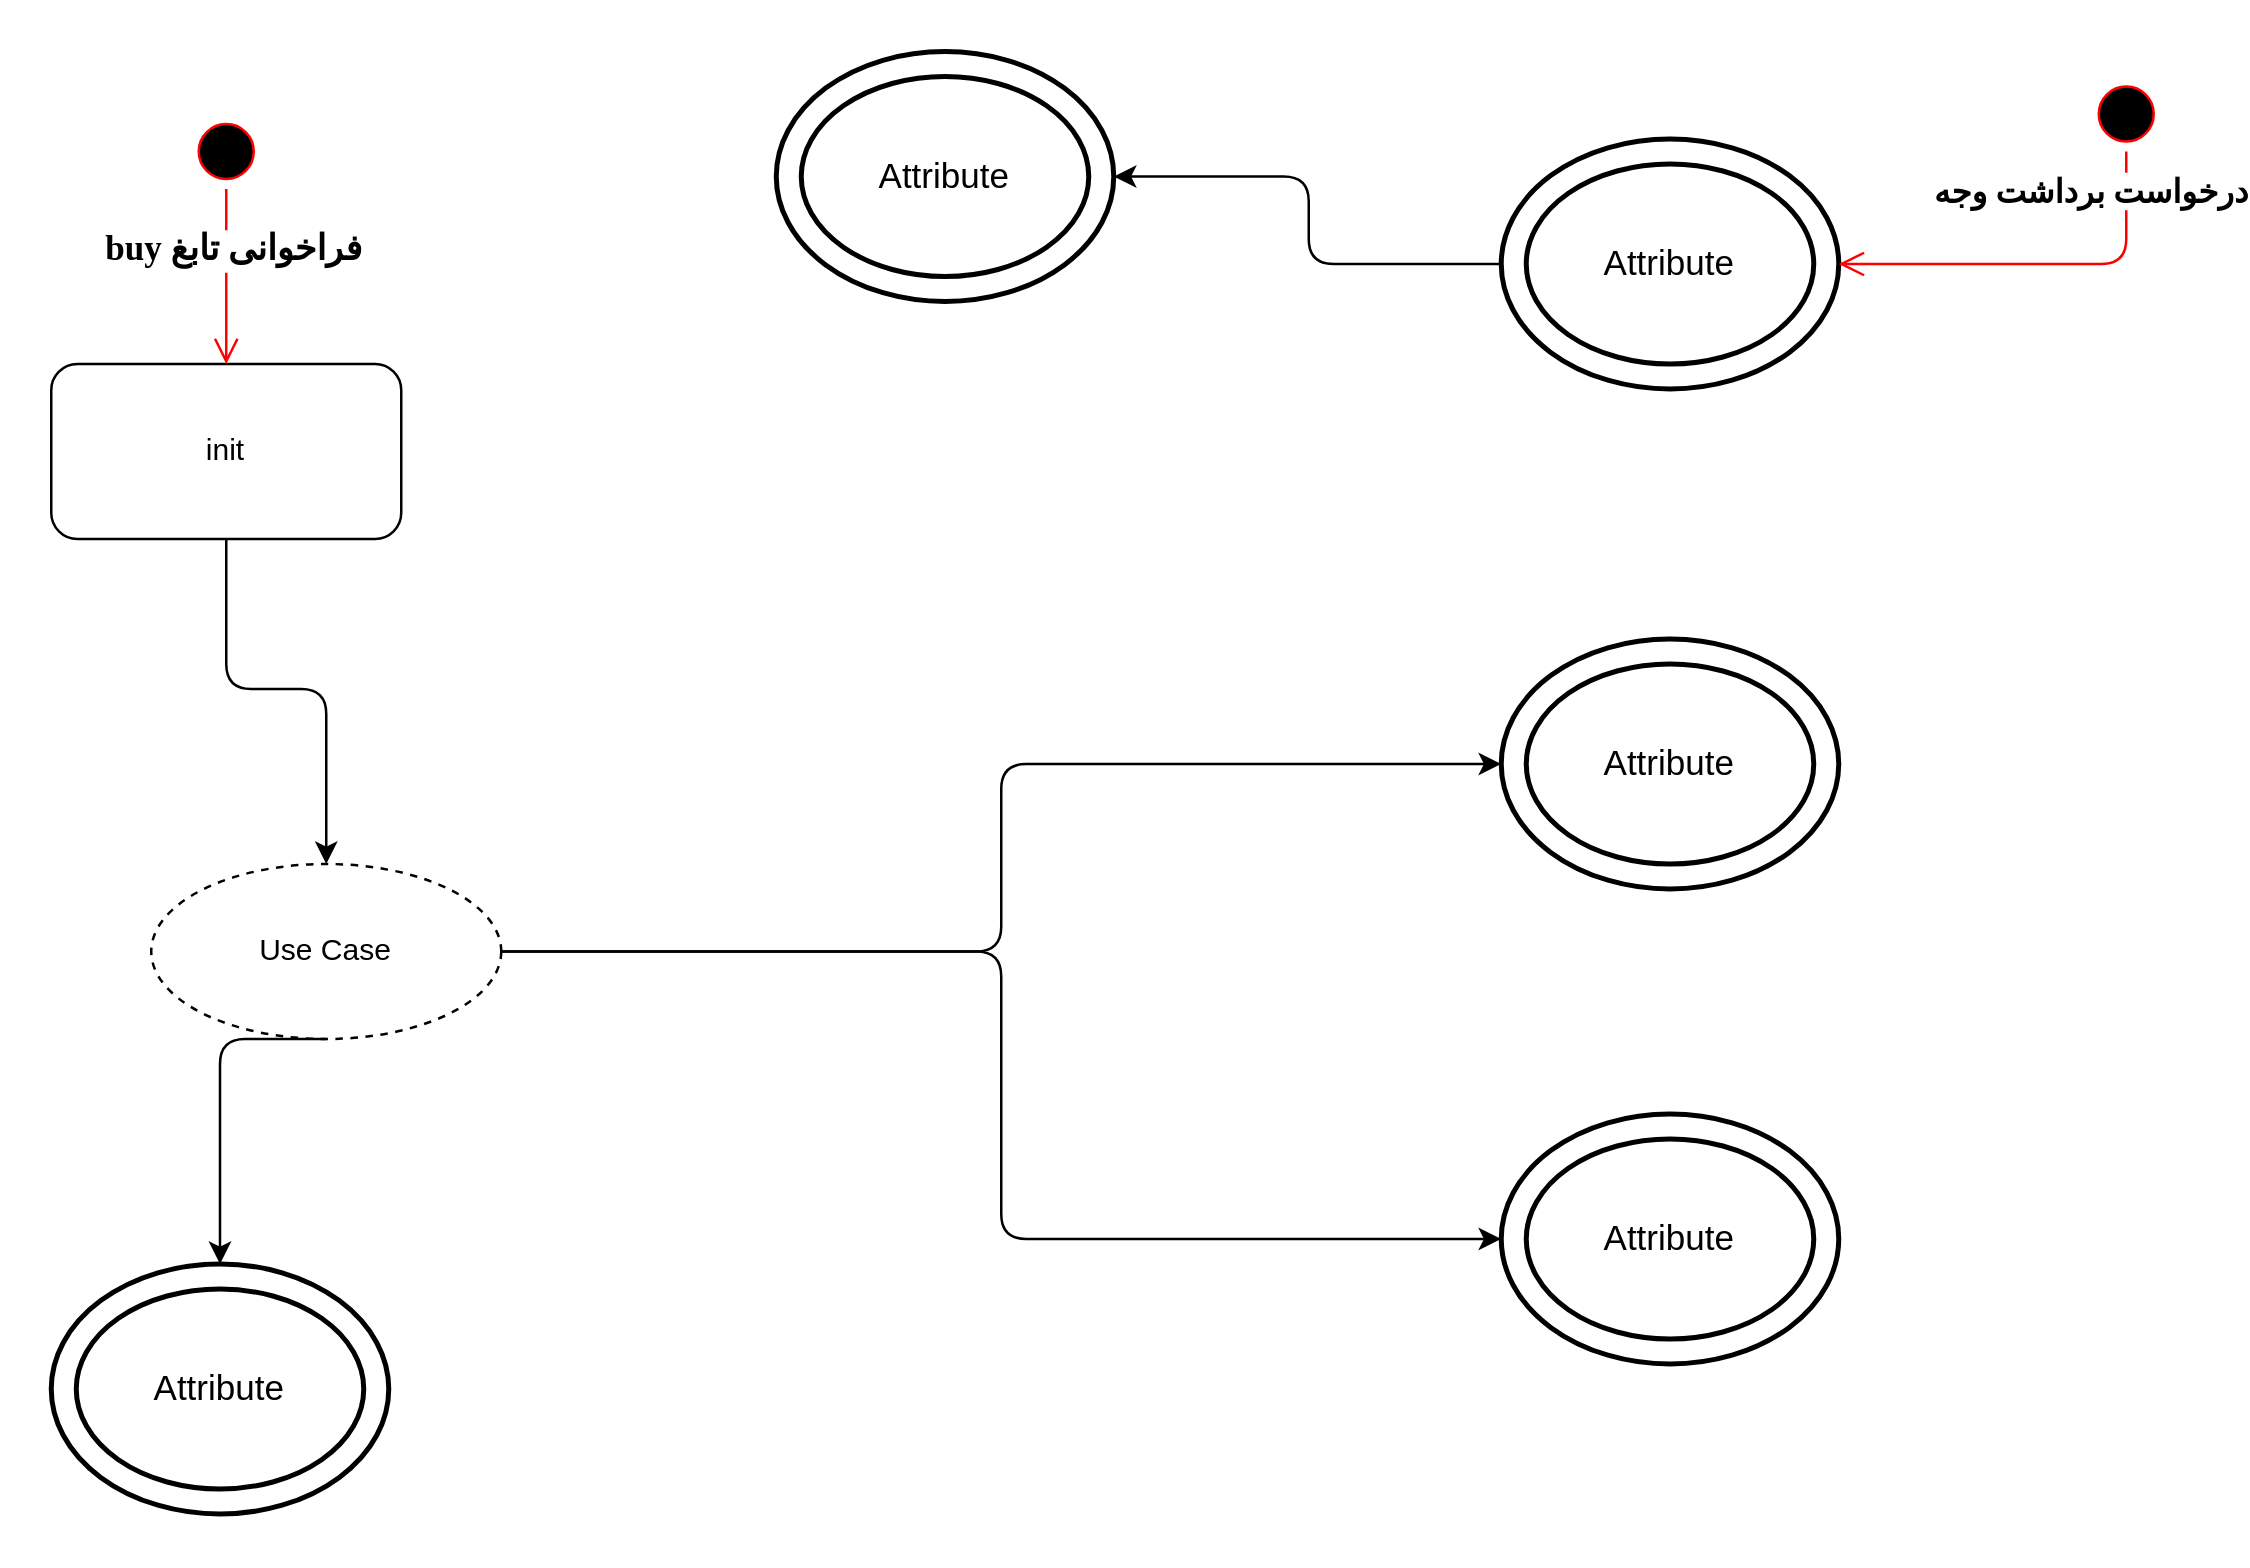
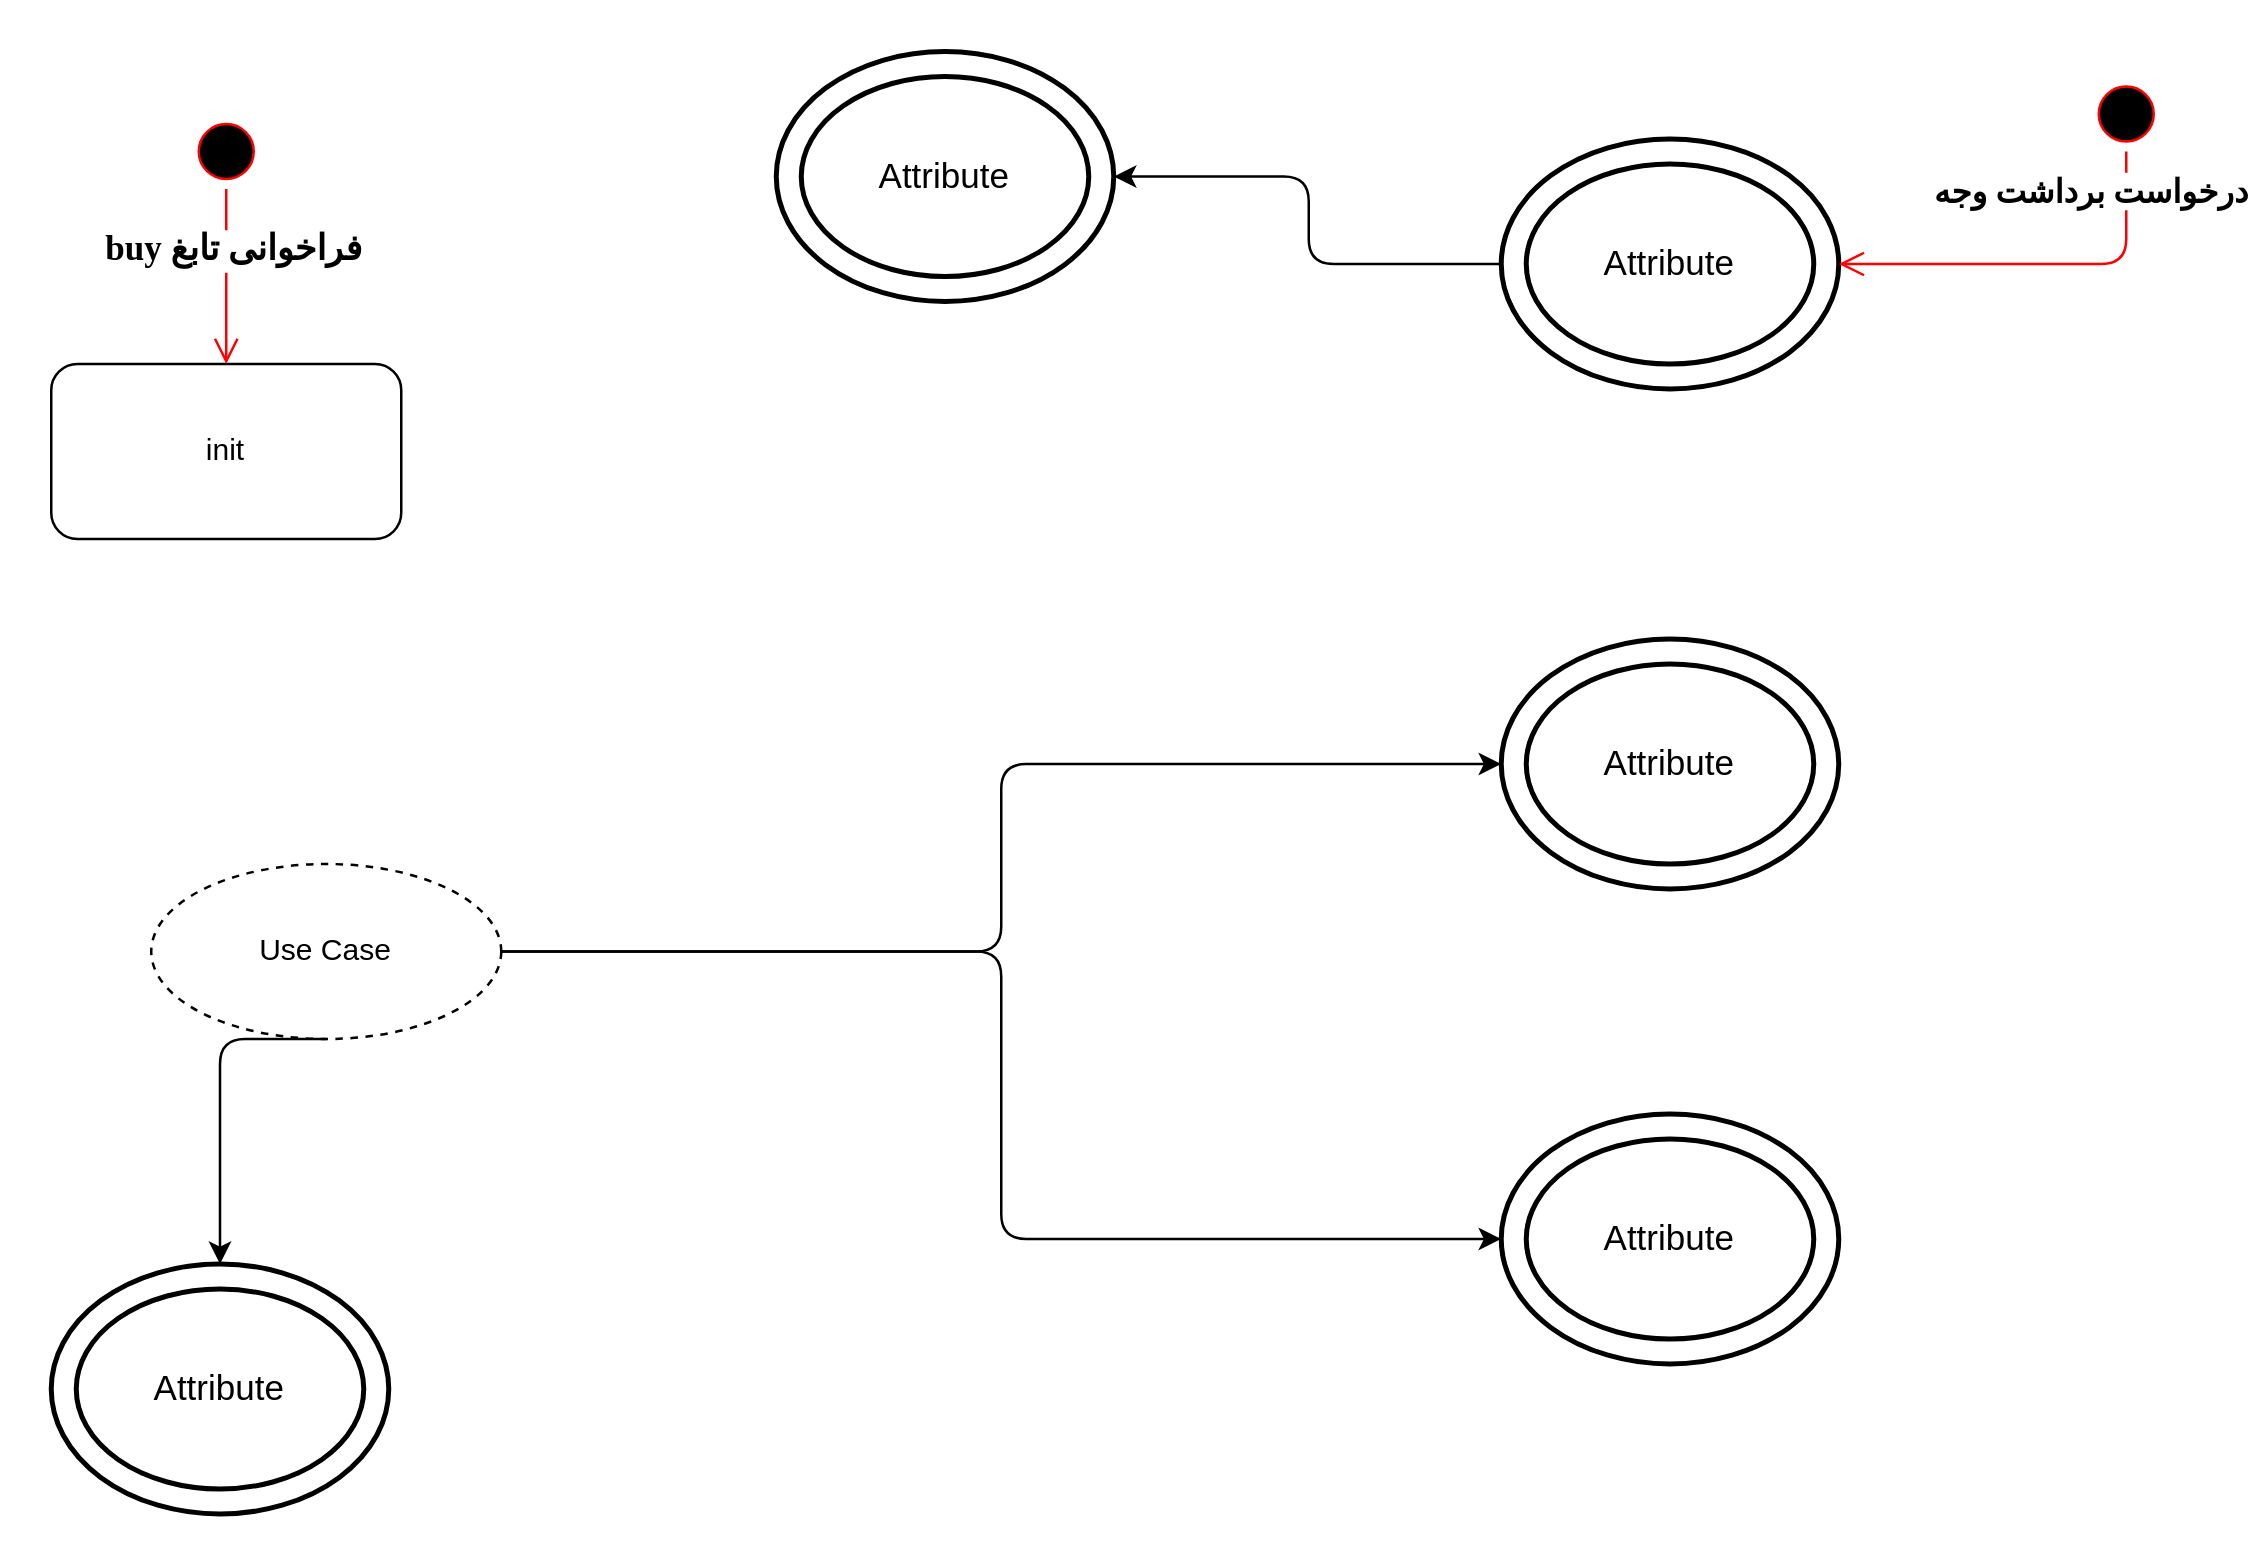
- <mxCell id="12" value="" style="edgeStyle=segmentEdgeStyle;endArrow=classic;html=1;fontFamily=Tahoma;exitX=0.5;exitY=1;exitDx=0;exitDy=0;entryX=0.5;entryY=0;entryDx=0;entryDy=0;" edge="1" parent="1" source="2" target="6"><mxGeometry width="50" height="50" relative="1" as="geometry"><mxPoint x="190" y="305" as="sourcePoint" /><mxPoint x="240" y="255" as="targetPoint" /><Array as="points"><mxPoint x="90" y="275" /><mxPoint x="130" y="275" /></Array></mxGeometry></mxCell>
